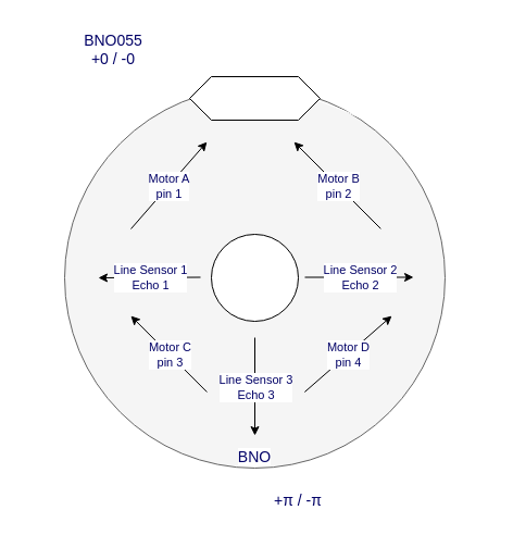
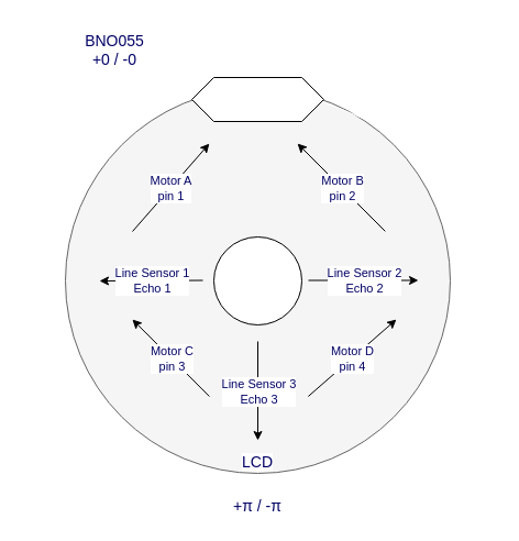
- <mxCell id="21" value="BNO" style="text;html=1;strokeColor=none;fillColor=none;align=center;verticalAlign=middle;whiteSpace=wrap;rounded=0;labelBackgroundColor=#ffffff;fontFamily=Helvetica;fontSize=14;fontColor=#000066;" vertex="1" parent="1"><mxGeometry x="207" y="410" width="54" height="20" as="geometry" /></mxCell>
+ <mxCell id="21" value="LCD" style="text;html=1;strokeColor=none;fillColor=none;align=center;verticalAlign=middle;whiteSpace=wrap;rounded=0;labelBackgroundColor=#ffffff;fontFamily=Helvetica;fontSize=14;fontColor=#000066;" vertex="1" parent="1"><mxGeometry x="207" y="410" width="54" height="20" as="geometry" /></mxCell>
- <mxCell id="13" value="+π / -π" style="text;html=1;strokeColor=none;fillColor=none;align=center;verticalAlign=middle;whiteSpace=wrap;rounded=0;labelBackgroundColor=#ffffff;fontFamily=Helvetica;fontSize=14;fontColor=#000066;" vertex="1" parent="1"><mxGeometry x="221" y="450" width="106" height="20" as="geometry" /></mxCell>
+ <mxCell id="13" value="+π / -π" style="text;html=1;strokeColor=none;fillColor=none;align=center;verticalAlign=middle;whiteSpace=wrap;rounded=0;labelBackgroundColor=#ffffff;fontFamily=Helvetica;fontSize=14;fontColor=#000066;" vertex="1" parent="1"><mxGeometry x="181" y="450" width="106" height="20" as="geometry" /></mxCell>
